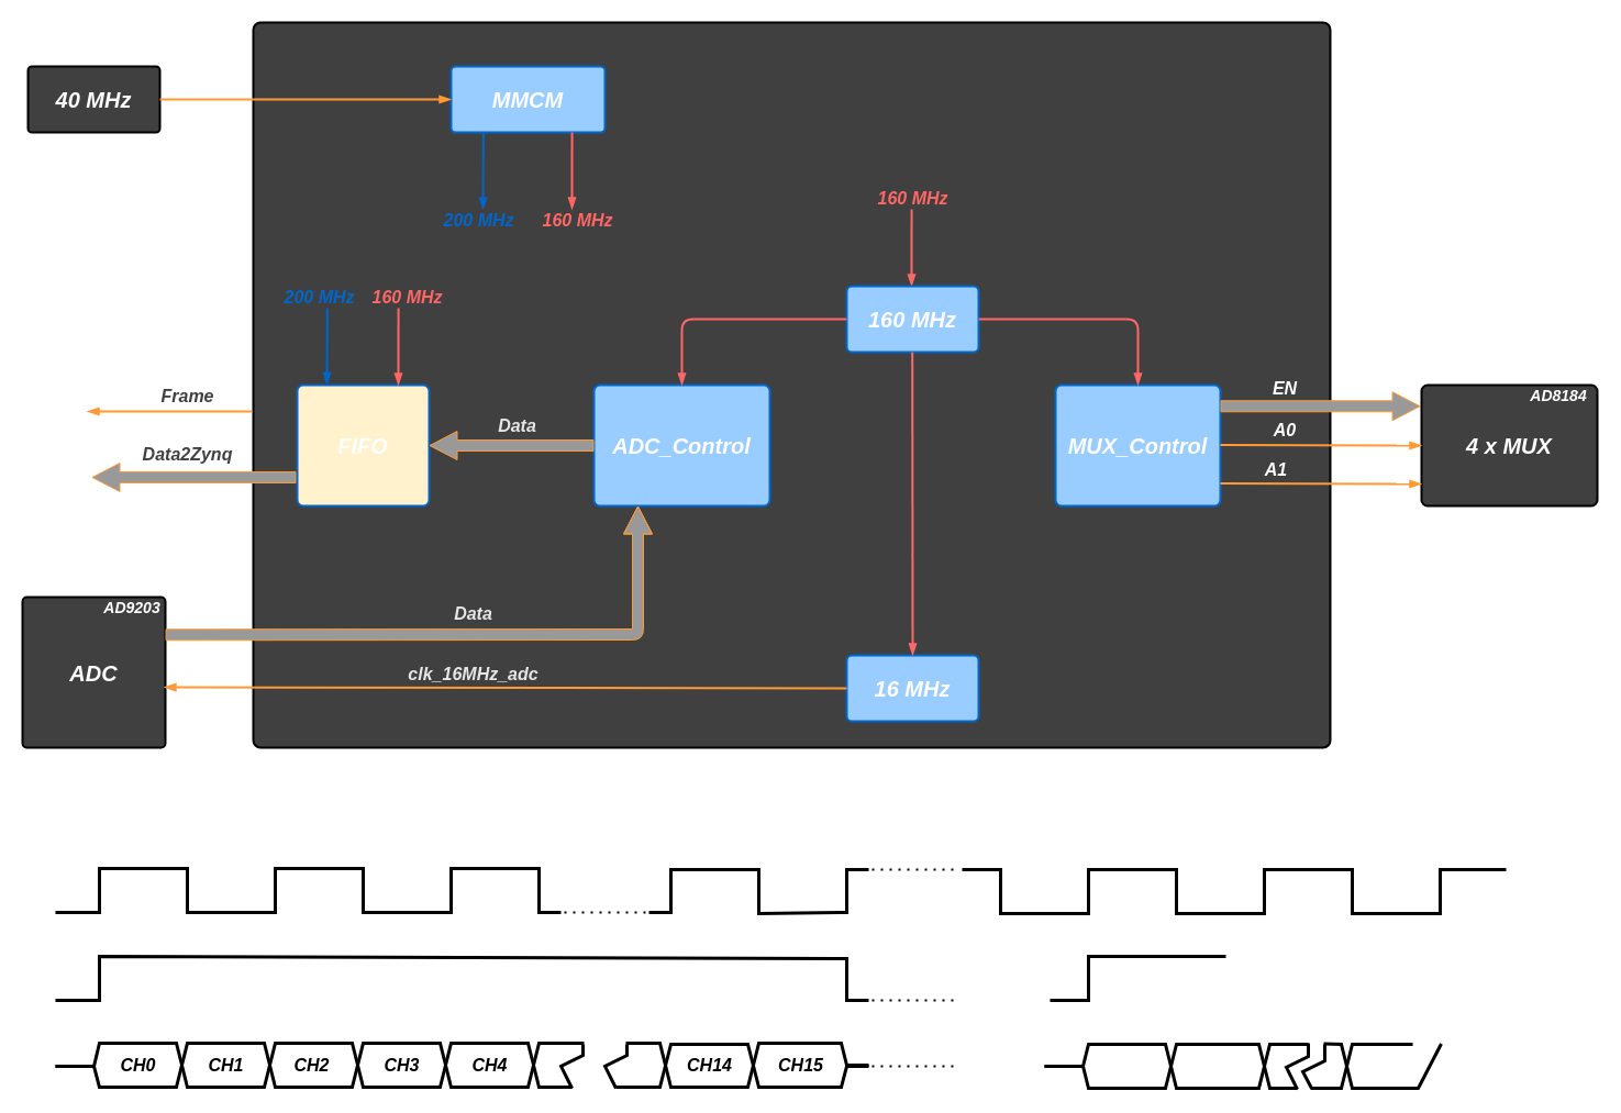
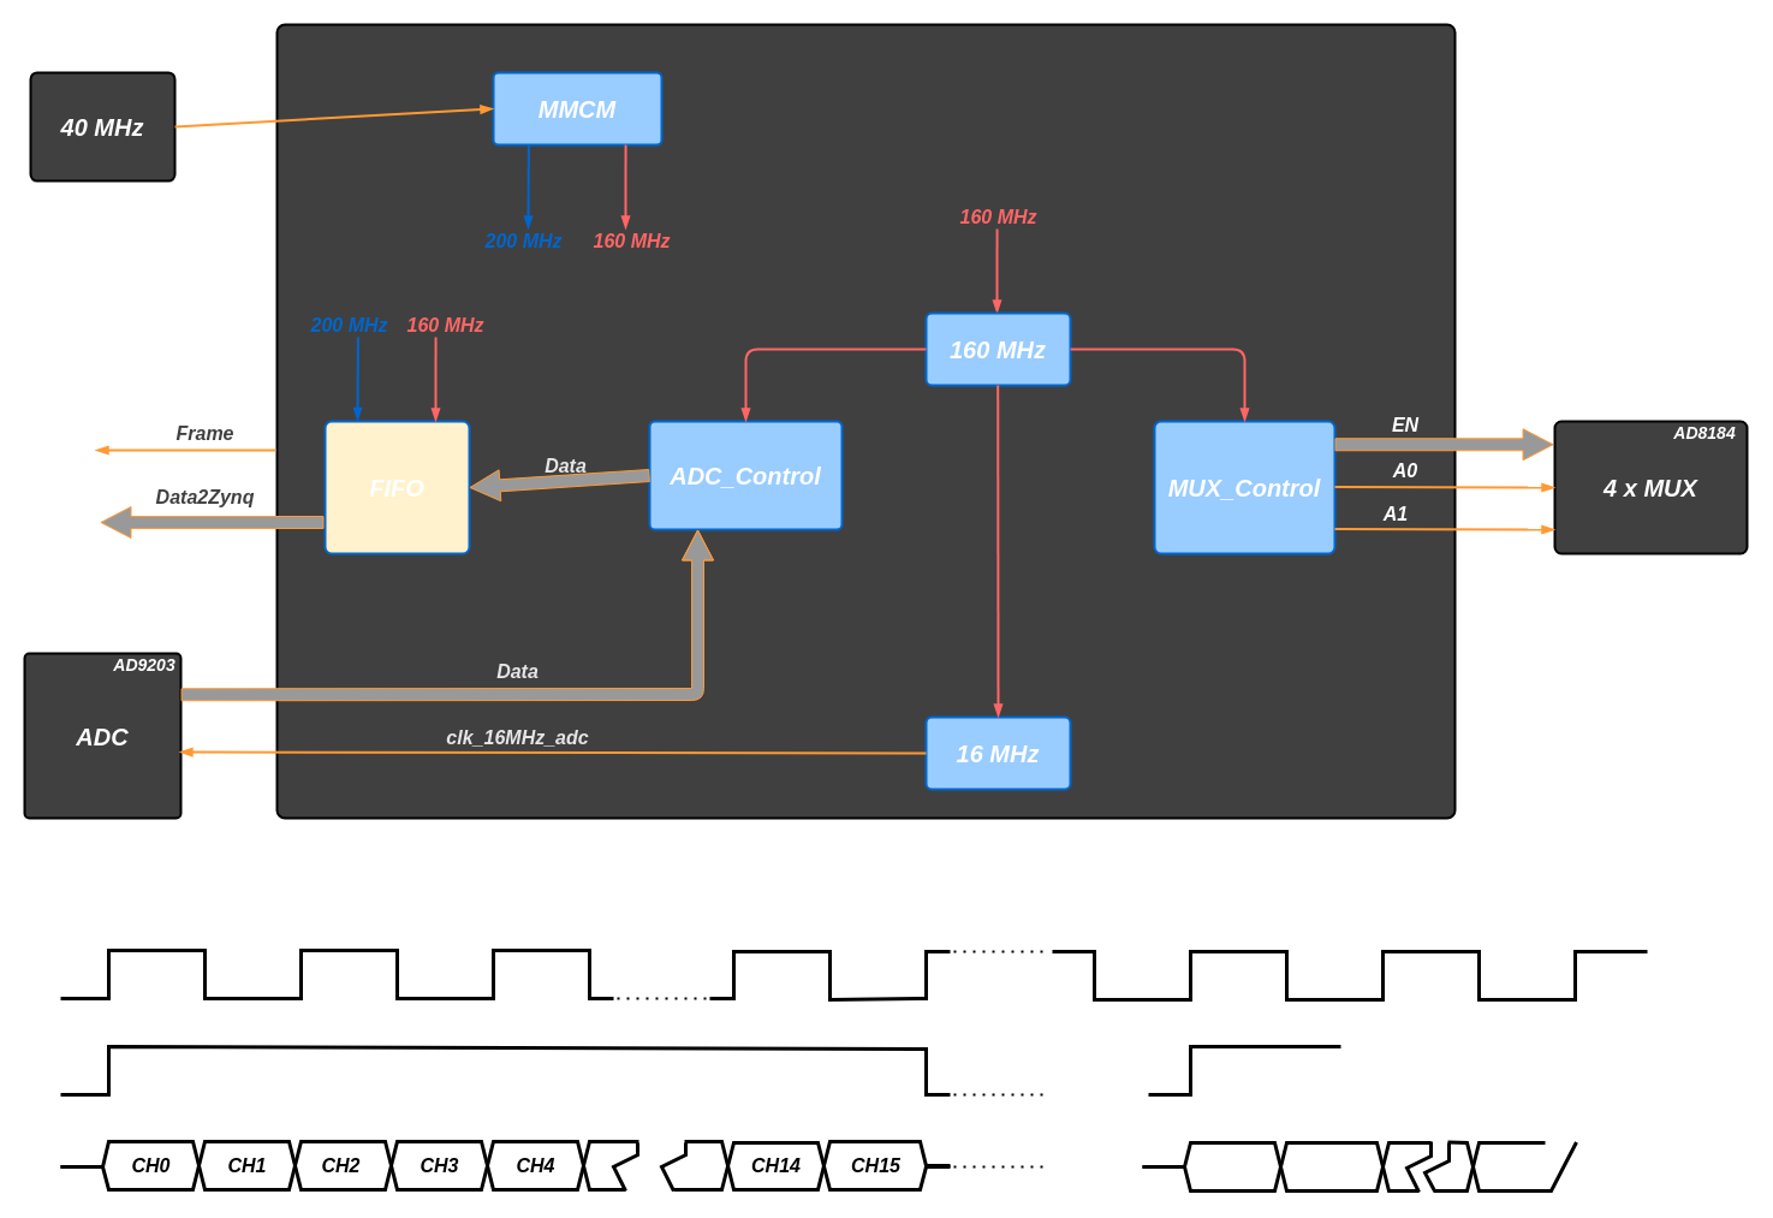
- <mxCell id="5" value="&lt;b&gt;&lt;font color=&quot;#ffffff&quot; size=&quot;1&quot;&gt;&lt;i style=&quot;font-size: 20px&quot;&gt;40 MHz&lt;/i&gt;&lt;/font&gt;&lt;/b&gt;" style="rounded=1;whiteSpace=wrap;html=1;arcSize=6;strokeWidth=2;fillColor=#404040;" vertex="1" parent="1"><mxGeometry x="25" y="60" width="120" height="60" as="geometry" /></mxCell>
+ <mxCell id="5" value="&lt;b&gt;&lt;font color=&quot;#ffffff&quot; size=&quot;1&quot;&gt;&lt;i style=&quot;font-size: 20px&quot;&gt;40 MHz&lt;/i&gt;&lt;/font&gt;&lt;/b&gt;" style="rounded=1;whiteSpace=wrap;html=1;arcSize=6;strokeWidth=2;fillColor=#404040;" vertex="1" parent="1"><mxGeometry x="25" y="60" width="120" height="90" as="geometry" /></mxCell>
- <mxCell id="7" value="&lt;b&gt;&lt;i&gt;&lt;font style=&quot;font-size: 20px&quot; color=&quot;#ffffff&quot;&gt;ADC_Control&lt;/font&gt;&lt;/i&gt;&lt;/b&gt;" style="rounded=1;whiteSpace=wrap;html=1;arcSize=5;fillColor=#99CCFF;strokeWidth=2;strokeColor=#0066CC;" vertex="1" parent="1"><mxGeometry x="540" y="350" width="160" height="110" as="geometry" /></mxCell>
+ <mxCell id="7" value="&lt;b&gt;&lt;i&gt;&lt;font style=&quot;font-size: 20px&quot; color=&quot;#ffffff&quot;&gt;ADC_Control&lt;/font&gt;&lt;/i&gt;&lt;/b&gt;" style="rounded=1;whiteSpace=wrap;html=1;arcSize=5;fillColor=#99CCFF;strokeWidth=2;strokeColor=#0066CC;" vertex="1" parent="1"><mxGeometry x="540" y="350" width="160" height="90" as="geometry" /></mxCell>
